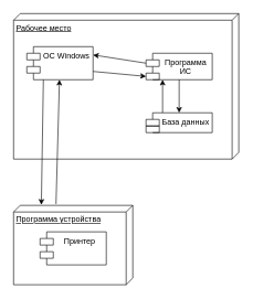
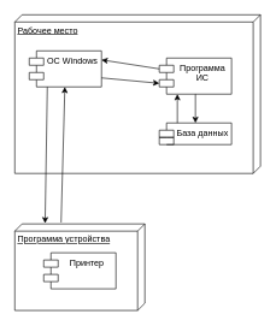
- <mxCell id="7" value="Программа ИС" style="shape=module;align=left;spacingLeft=20;align=center;verticalAlign=top;whiteSpace=wrap;html=1;" vertex="1" parent="1"><mxGeometry x="220" y="80" width="100" height="40" as="geometry" /></mxCell>
+ <mxCell id="7" value="Программа ИС" style="shape=module;align=left;spacingLeft=20;align=center;verticalAlign=top;whiteSpace=wrap;html=1;" vertex="1" parent="1"><mxGeometry x="220" y="80" width="100" height="50" as="geometry" /></mxCell>
